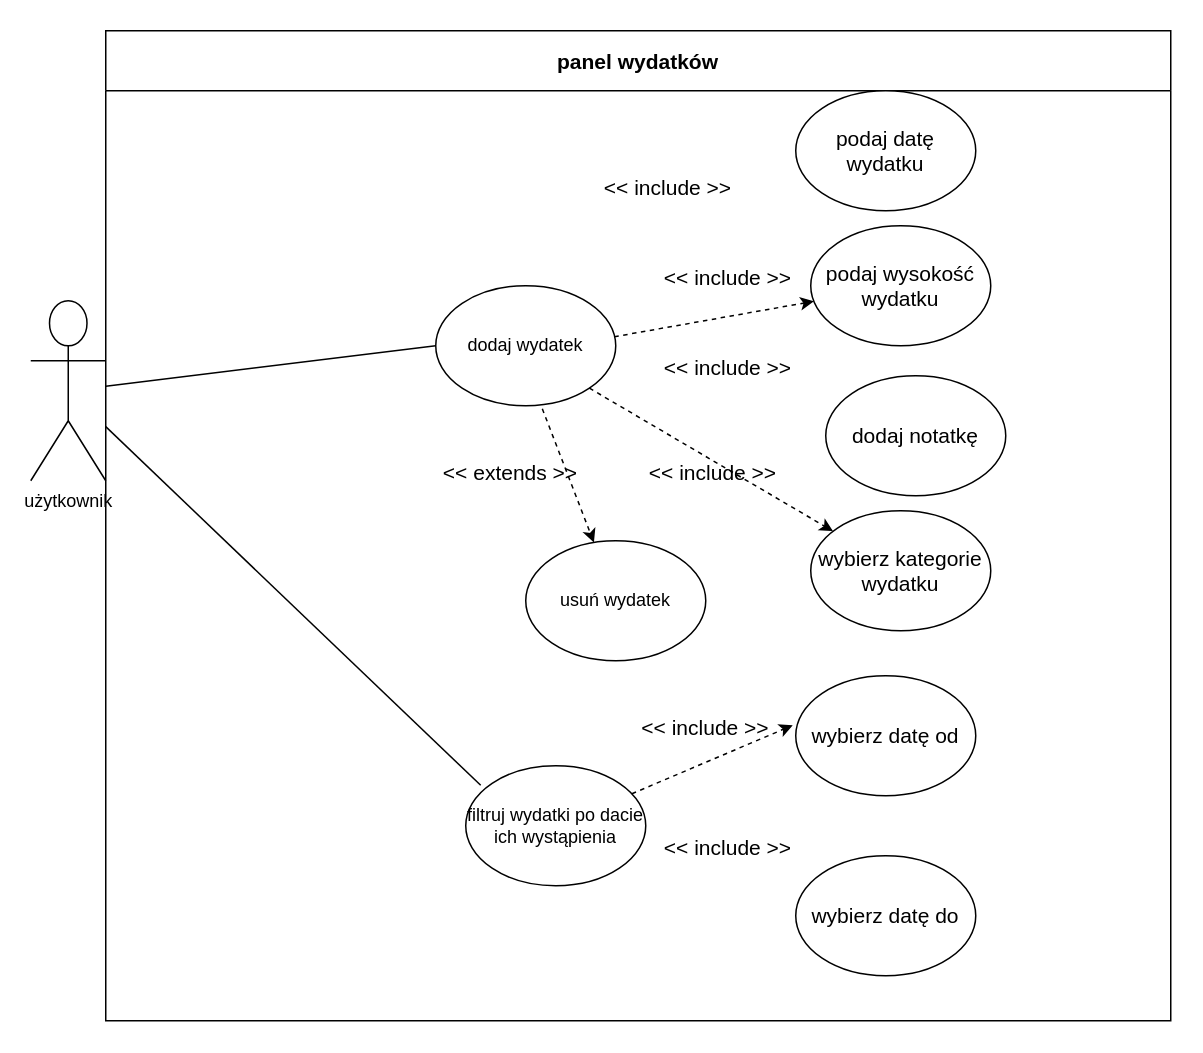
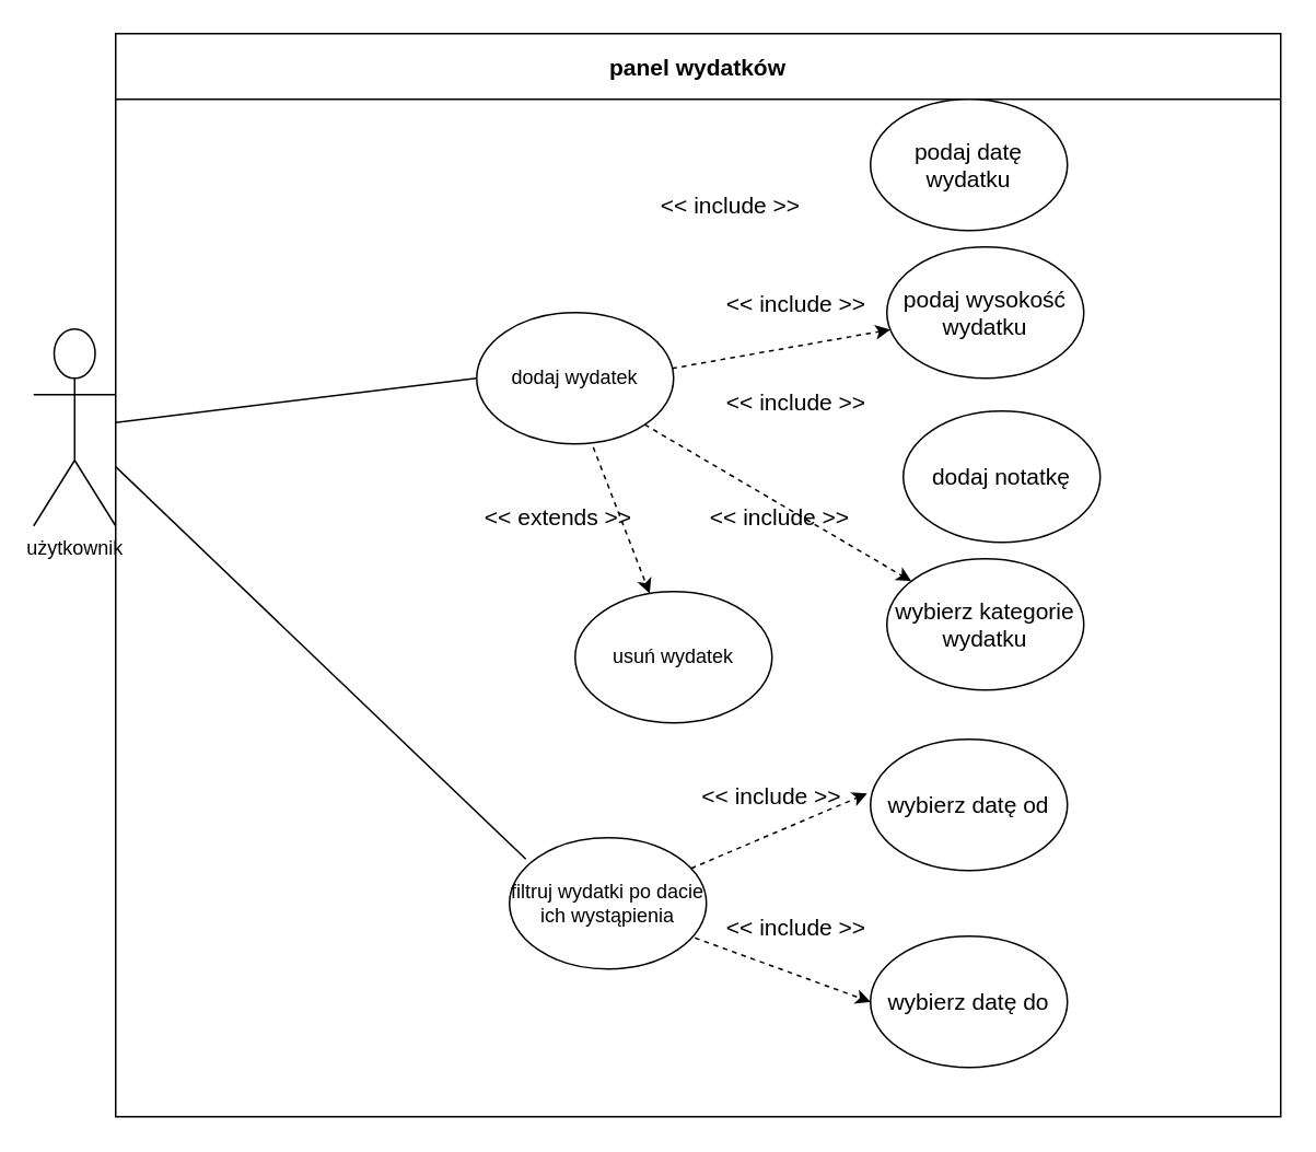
+ <mxCell id="22" value="" style="endArrow=classic;html=1;rounded=0;dashed=1;fontSize=14;entryX=0;entryY=0.5;entryDx=0;entryDy=0;exitX=0.942;exitY=0.763;exitDx=0;exitDy=0;exitPerimeter=0;" edge="1" parent="3" source="18" target="20"><mxGeometry width="50" height="50" relative="1" as="geometry"><mxPoint x="360.752" y="518.665" as="sourcePoint" /><mxPoint x="467.96" y="473.04" as="targetPoint" /></mxGeometry></mxCell>
